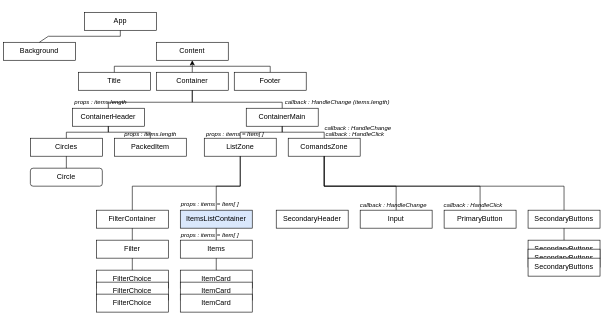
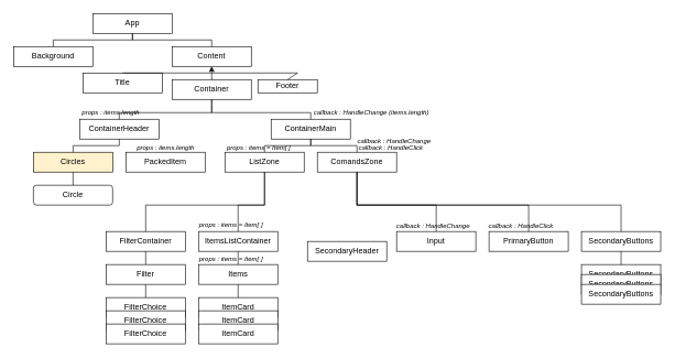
+ <mxCell id="29" value="" style="endArrow=none;html=1;rounded=0;entryX=0.5;entryY=1;entryDx=0;entryDy=0;exitX=0.5;exitY=0;exitDx=0;exitDy=0;" edge="1" parent="1" source="4" target="2"><mxGeometry width="50" height="50" relative="1" as="geometry"><mxPoint x="360" y="130" as="sourcePoint" /><mxPoint x="410" y="80" as="targetPoint" /><Array as="points"><mxPoint x="320" y="60" /><mxPoint x="200" y="60" /></Array></mxGeometry></mxCell>
- <mxCell id="3" value="Background" style="rounded=0;whiteSpace=wrap;html=1;fillColor=light-dark(#FFFFFF,#8B8B8B);" vertex="1" parent="1"><mxGeometry x="5" y="70" width="120" height="30" as="geometry" /></mxCell>
+ <mxCell id="3" value="Background" style="rounded=0;whiteSpace=wrap;html=1;fillColor=light-dark(#FFFFFF,#8B8B8B);" vertex="1" parent="1"><mxGeometry x="20" y="70" width="120" height="30" as="geometry" /></mxCell>
- <mxCell id="6" value="Title" style="rounded=0;whiteSpace=wrap;html=1;fillColor=light-dark(#FFFFFF,#8B8B8B);" vertex="1" parent="1"><mxGeometry x="130" y="120" width="120" height="30" as="geometry" /></mxCell>
+ <mxCell id="6" value="Title" style="rounded=0;whiteSpace=wrap;html=1;fillColor=light-dark(#FFFFFF,#8B8B8B);" vertex="1" parent="1"><mxGeometry x="125" y="110" width="120" height="30" as="geometry" /></mxCell>
- <mxCell id="7" value="Footer" style="rounded=0;whiteSpace=wrap;html=1;fillColor=light-dark(#FFFFFF,#8B8B8B);" vertex="1" parent="1"><mxGeometry x="390" y="120" width="120" height="30" as="geometry" /></mxCell>
+ <mxCell id="7" value="Footer" style="rounded=0;whiteSpace=wrap;html=1;fillColor=light-dark(#FFFFFF,#8B8B8B);" vertex="1" parent="1"><mxGeometry x="390" y="120" width="90" height="20" as="geometry" /></mxCell>
- <mxCell id="35" value="" style="endArrow=none;html=1;rounded=0;entryX=0.5;entryY=1;entryDx=0;entryDy=0;exitX=0.5;exitY=0;exitDx=0;exitDy=0;" edge="1" parent="1" source="11" target="8"><mxGeometry width="50" height="50" relative="1" as="geometry"><mxPoint x="270" y="220" as="sourcePoint" /><mxPoint x="320" y="170" as="targetPoint" /><Array as="points"><mxPoint x="250" y="220" /><mxPoint x="180" y="220" /></Array></mxGeometry></mxCell>
- <mxCell id="10" value="Circles" style="rounded=0;whiteSpace=wrap;html=1;" vertex="1" parent="1"><mxGeometry x="50" y="230" width="120" height="30" as="geometry" /></mxCell>
+ <mxCell id="10" value="Circles" style="rounded=0;whiteSpace=wrap;html=1;fillColor=#fff2cc;" vertex="1" parent="1"><mxGeometry x="50" y="230" width="120" height="30" as="geometry" /></mxCell>
- <mxCell id="16" value="ItemsListContainer" style="rounded=0;whiteSpace=wrap;html=1;fillColor=#dae8fc;" vertex="1" parent="1"><mxGeometry x="300" y="350" width="120" height="30" as="geometry" /></mxCell>
+ <mxCell id="16" value="ItemsListContainer" style="rounded=0;whiteSpace=wrap;html=1;" vertex="1" parent="1"><mxGeometry x="300" y="350" width="120" height="30" as="geometry" /></mxCell>
- <mxCell id="17" value="SecondaryHeader" style="rounded=0;whiteSpace=wrap;html=1;" vertex="1" parent="1"><mxGeometry x="460" y="350" width="120" height="30" as="geometry" /></mxCell>
+ <mxCell id="17" value="SecondaryHeader" style="rounded=0;whiteSpace=wrap;html=1;" vertex="1" parent="1"><mxGeometry x="465" y="365" width="120" height="30" as="geometry" /></mxCell>
